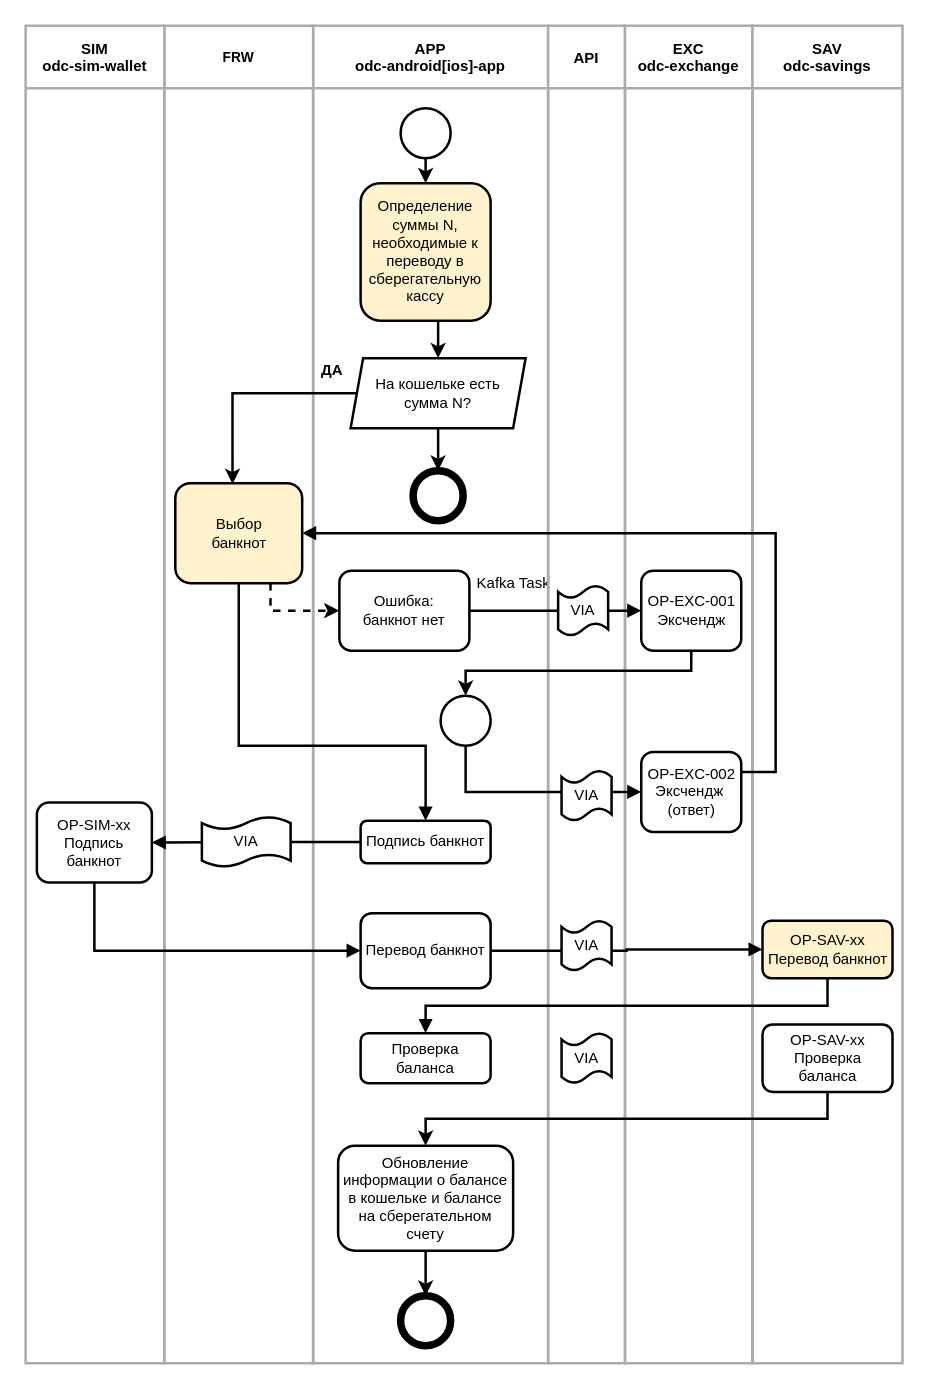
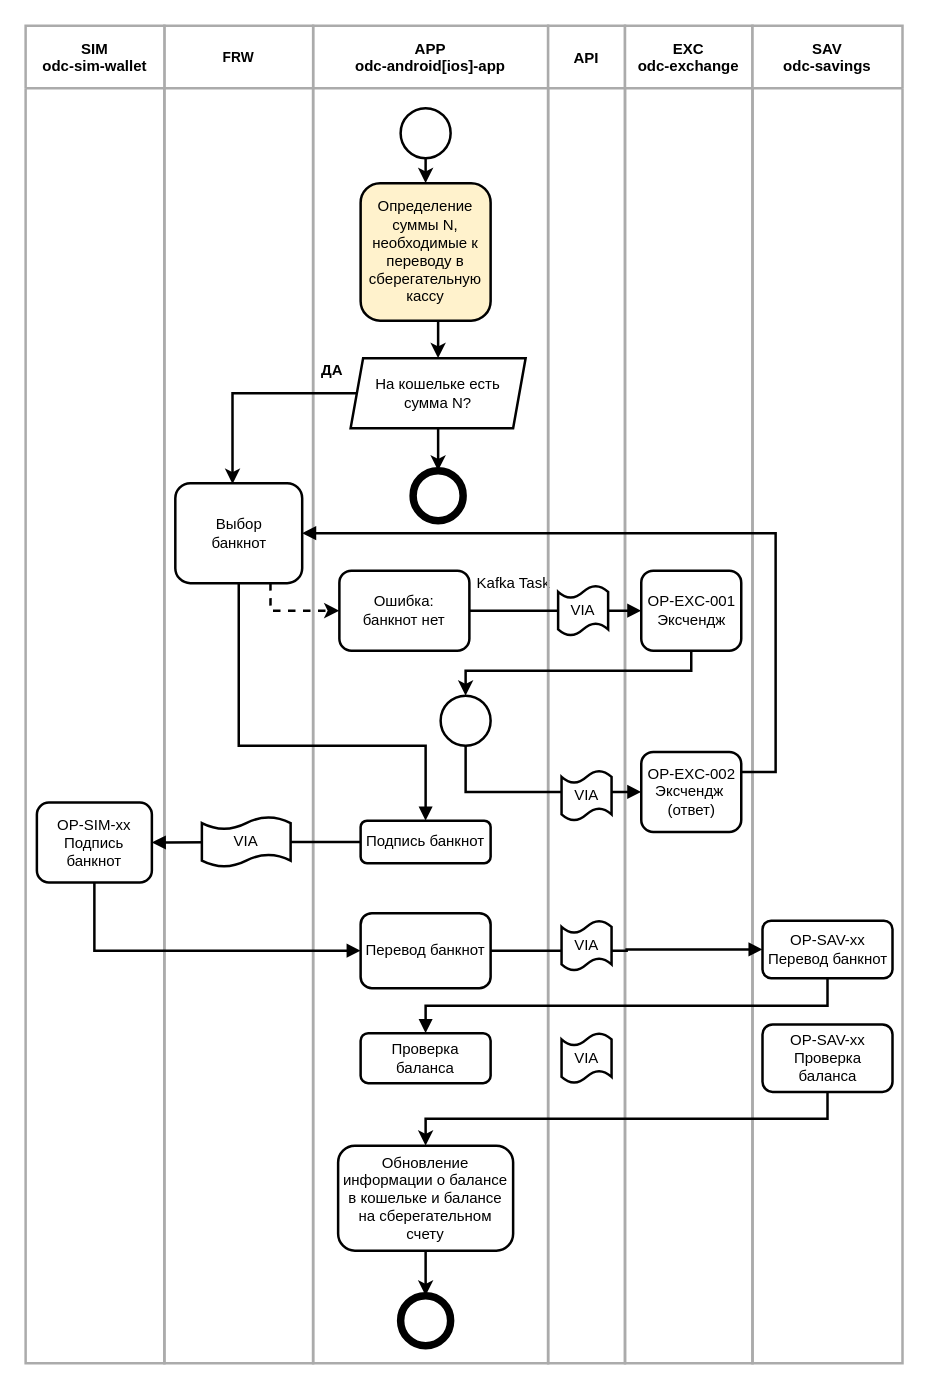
- <mxCell id="22" value="Выбор &lt;br&gt;банкнот" style="rounded=1;whiteSpace=wrap;html=1;strokeWidth=2;fillColor=#fff2cc;" parent="21" vertex="1"><mxGeometry x="8.75" y="366" width="101.5" height="80" as="geometry" /></mxCell>
+ <mxCell id="22" value="Выбор &lt;br&gt;банкнот" style="rounded=1;whiteSpace=wrap;html=1;strokeWidth=2;" parent="21" vertex="1"><mxGeometry x="8.75" y="366" width="101.5" height="80" as="geometry" /></mxCell>
- <mxCell id="33" value="OP-SAV-xx&lt;br&gt;Перевод банкнот" style="rounded=1;whiteSpace=wrap;html=1;strokeWidth=2;fillColor=#fff2cc;" parent="31" vertex="1"><mxGeometry x="8" y="716" width="104" height="46" as="geometry" /></mxCell>
+ <mxCell id="33" value="OP-SAV-xx&lt;br&gt;Перевод банкнот" style="rounded=1;whiteSpace=wrap;html=1;strokeWidth=2;" parent="31" vertex="1"><mxGeometry x="8" y="716" width="104" height="46" as="geometry" /></mxCell>
